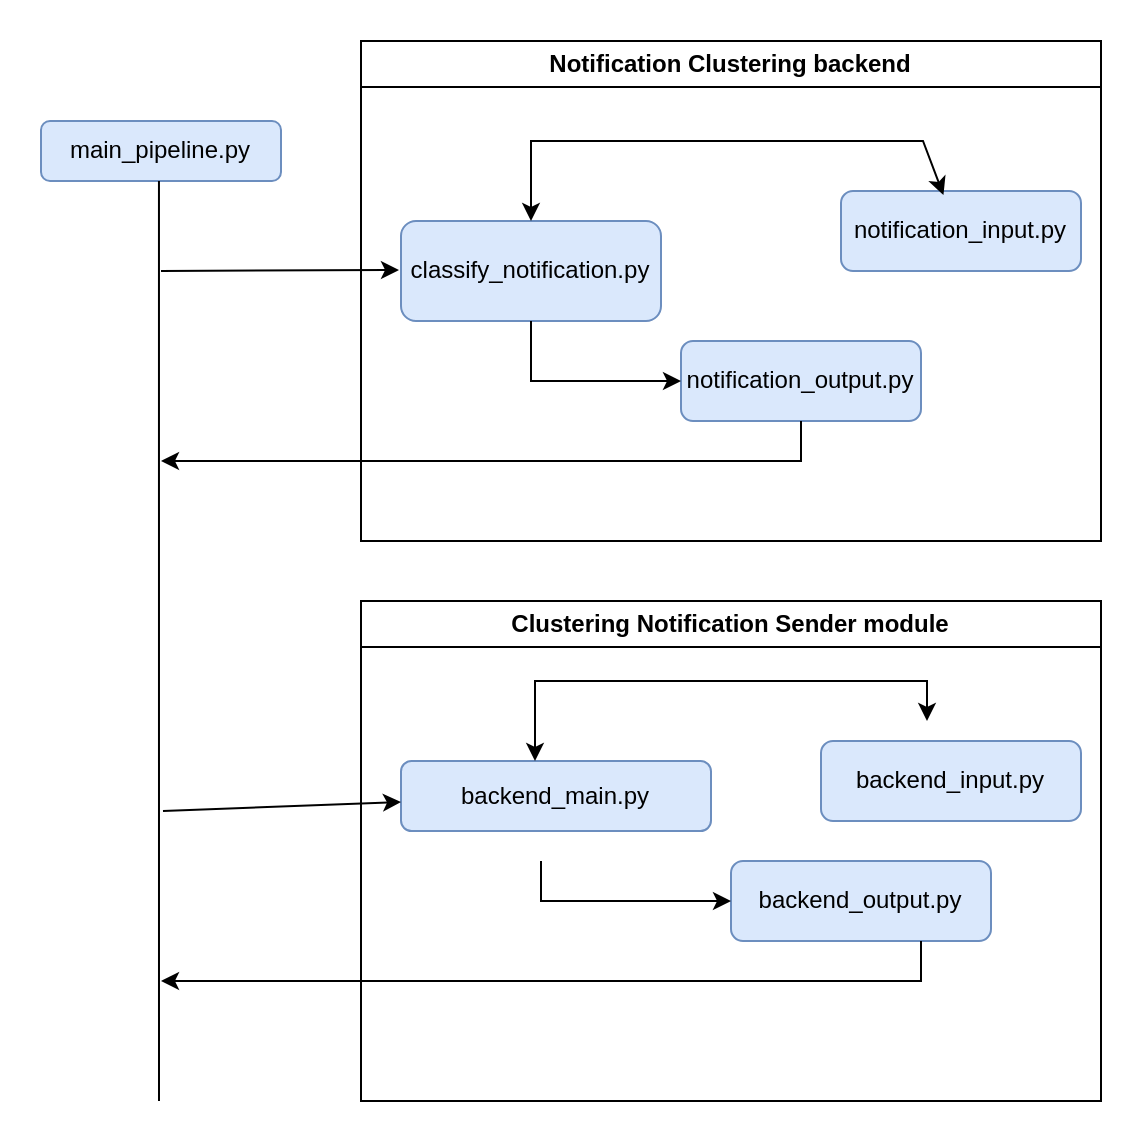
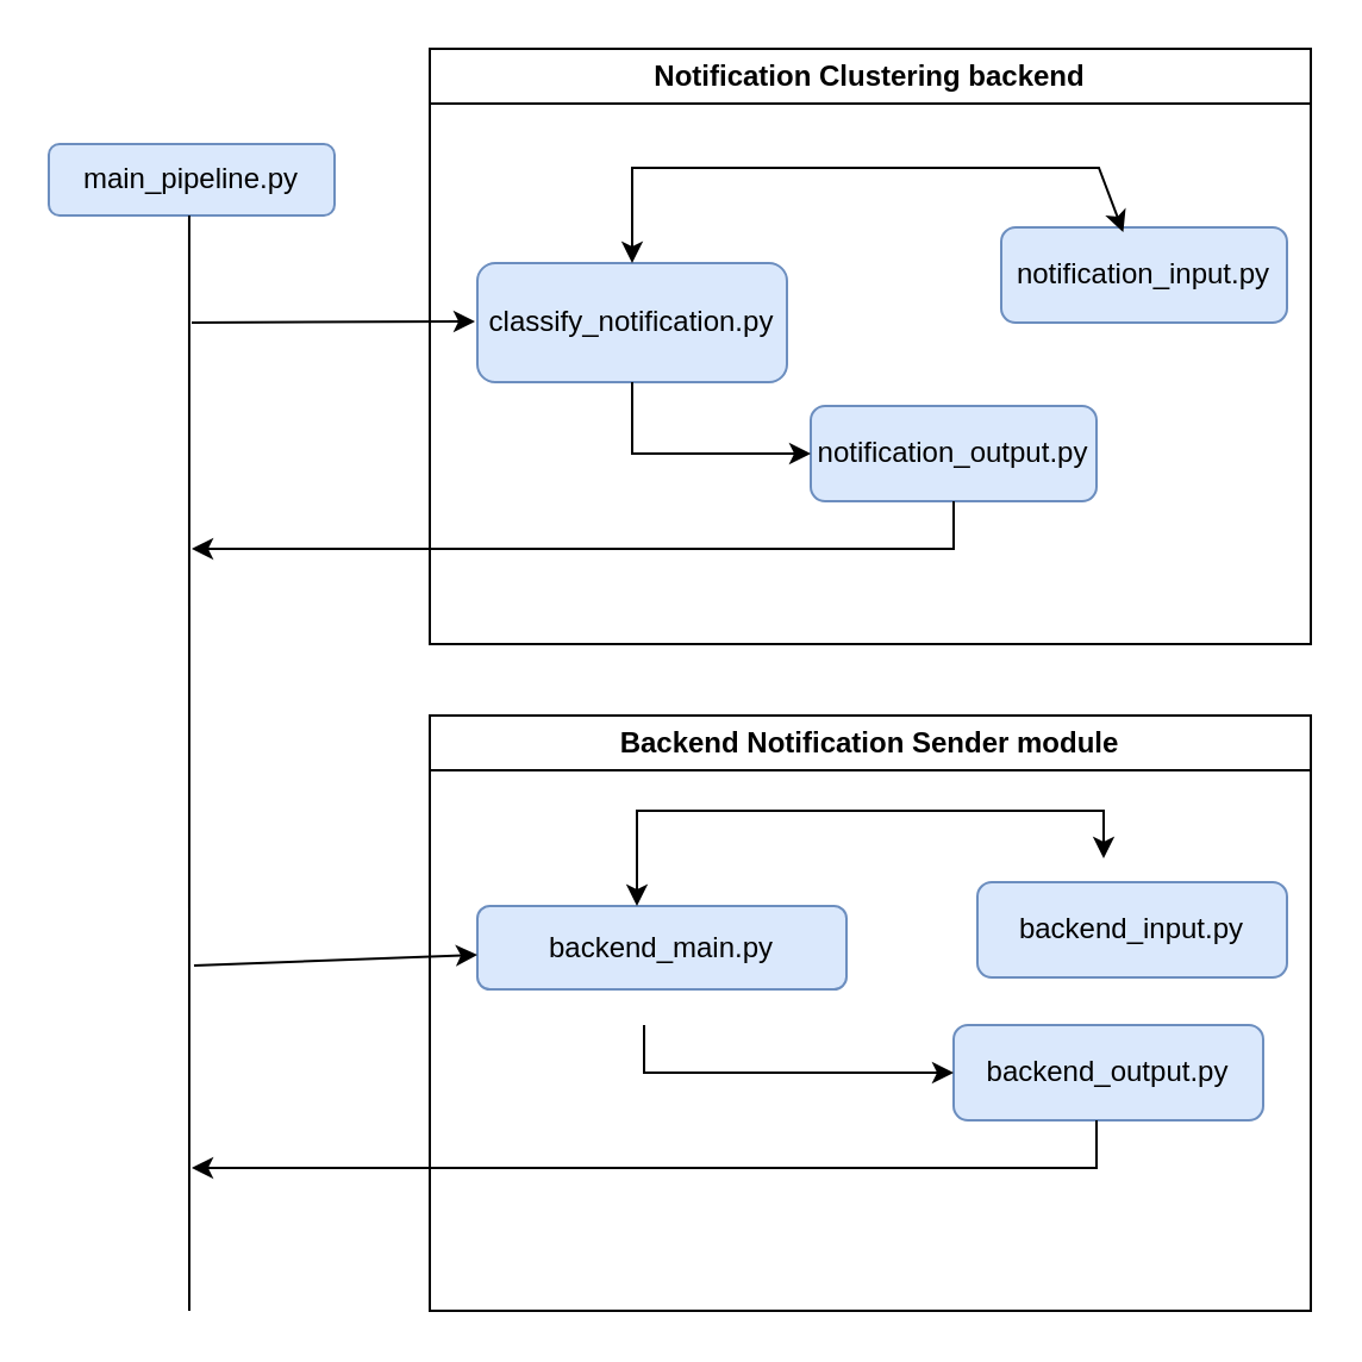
- <mxCell id="9" value="Clustering Notification Sender module" style="swimlane;whiteSpace=wrap;html=1;" vertex="1" parent="1"><mxGeometry x="180" y="300" width="370" height="250" as="geometry" /></mxCell>
+ <mxCell id="9" value="Backend Notification Sender module" style="swimlane;whiteSpace=wrap;html=1;" vertex="1" parent="1"><mxGeometry x="180" y="300" width="370" height="250" as="geometry" /></mxCell>
- <mxCell id="13" value="backend_out&lt;span style=&quot;background-color: initial;&quot;&gt;put.py&lt;/span&gt;" style="rounded=1;whiteSpace=wrap;html=1;fillColor=#dae8fc;strokeColor=#6c8ebf;" vertex="1" parent="9"><mxGeometry x="185" y="130" width="130" height="40" as="geometry" /></mxCell>
+ <mxCell id="13" value="backend_out&lt;span style=&quot;background-color: initial;&quot;&gt;put.py&lt;/span&gt;" style="rounded=1;whiteSpace=wrap;html=1;fillColor=#dae8fc;strokeColor=#6c8ebf;" vertex="1" parent="9"><mxGeometry x="220" y="130" width="130" height="40" as="geometry" /></mxCell>
